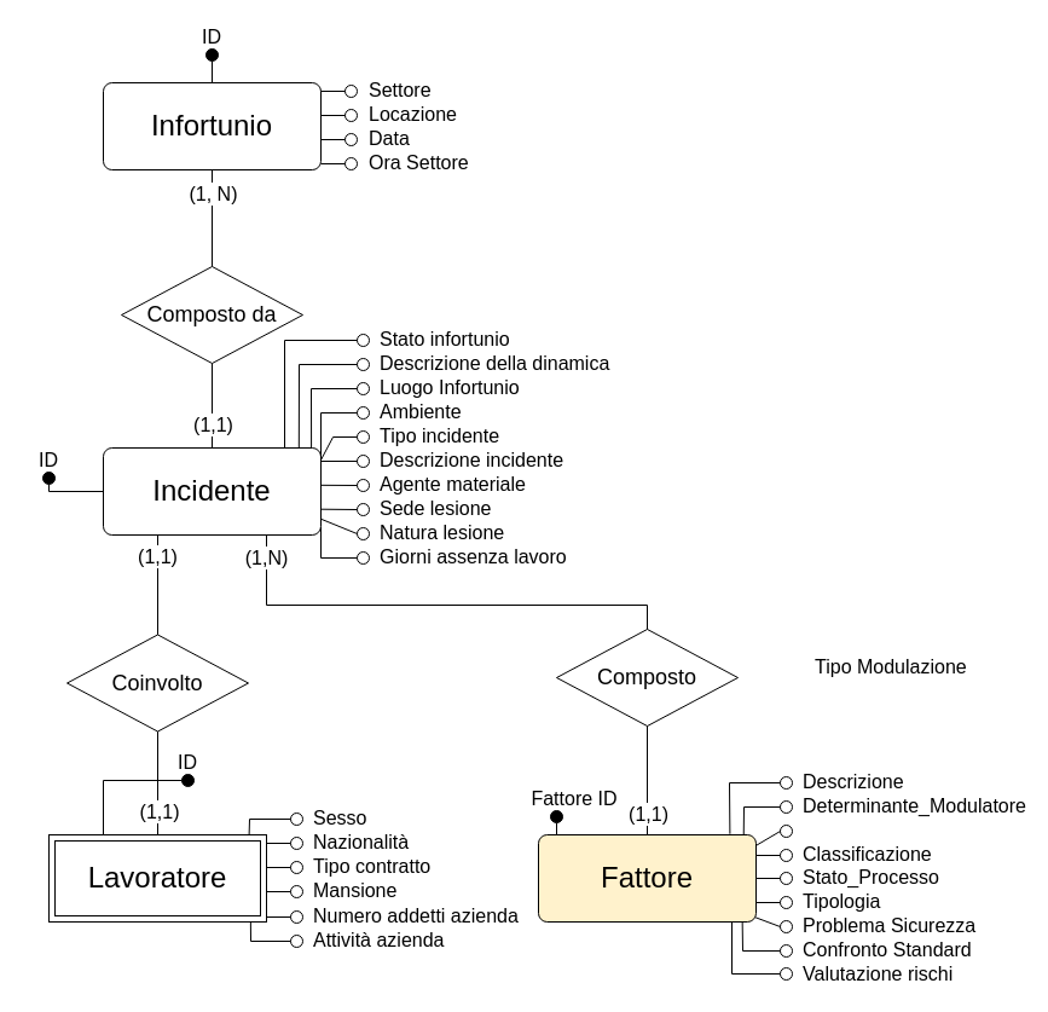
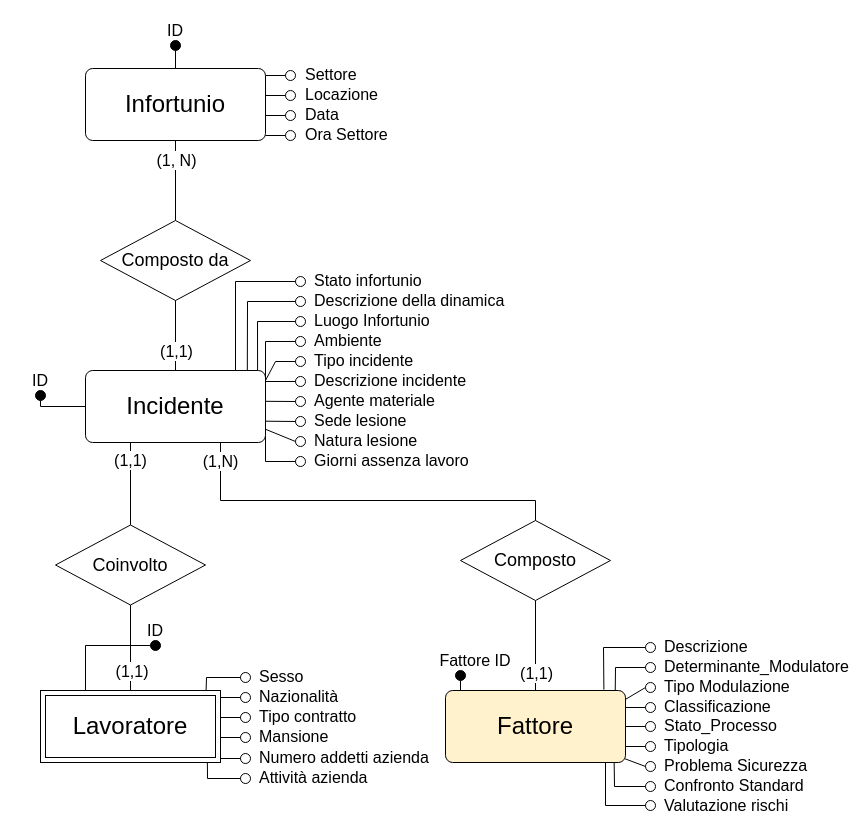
- <mxCell id="103" value="Tipo Modulazione" style="text;html=1;strokeColor=none;fillColor=none;align=left;verticalAlign=middle;whiteSpace=wrap;rounded=0;fontSize=16;" parent="1" vertex="1"><mxGeometry x="672" y="541" width="133" height="20" as="geometry" /></mxCell>
+ <mxCell id="103" value="Tipo Modulazione" style="text;html=1;strokeColor=none;fillColor=none;align=left;verticalAlign=middle;whiteSpace=wrap;rounded=0;fontSize=16;" parent="1" vertex="1"><mxGeometry x="662" y="676" width="133" height="20" as="geometry" /></mxCell>
